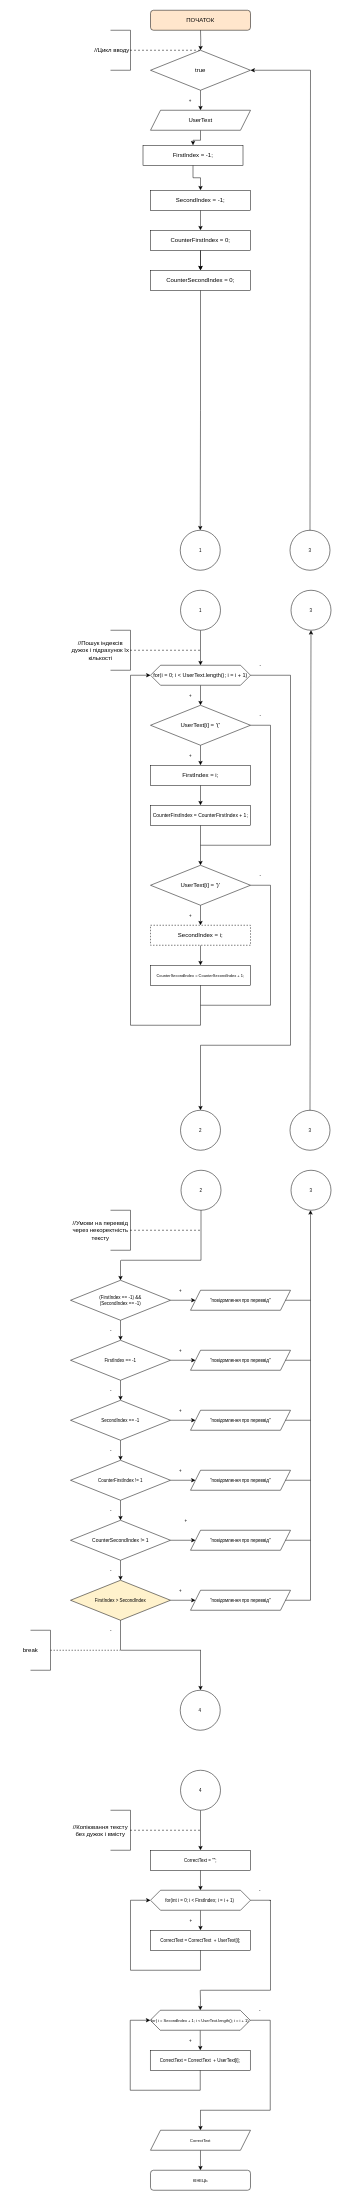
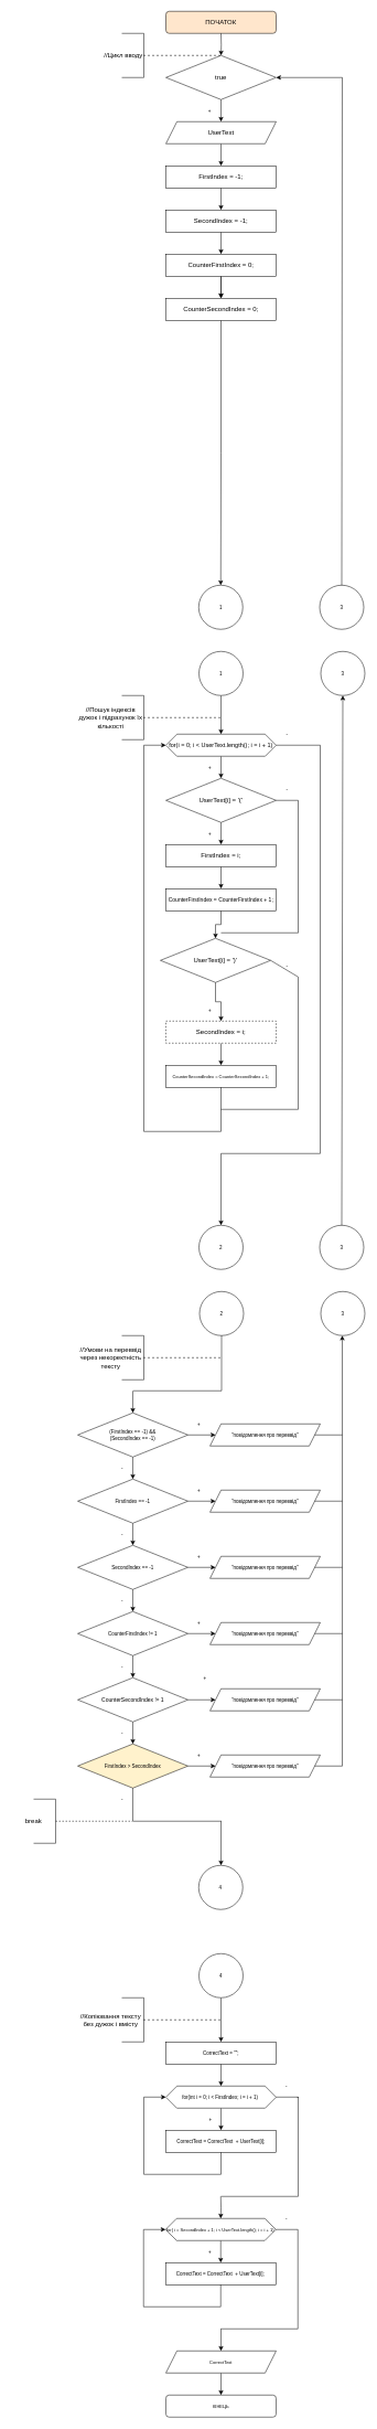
- <mxCell id="8" value="FirstIndex = -1;" style="rounded=0;whiteSpace=wrap;html=1;" parent="1" vertex="1"><mxGeometry x="285" y="290" width="200" height="40" as="geometry" /></mxCell>
+ <mxCell id="8" value="FirstIndex = -1;" style="rounded=0;whiteSpace=wrap;html=1;" parent="1" vertex="1"><mxGeometry x="300" y="300" width="200" height="40" as="geometry" /></mxCell>
- <mxCell id="25" value="&lt;span style=&quot;font-size: 12px&quot;&gt;UserText[i] = ')'&lt;/span&gt;" style="rhombus;whiteSpace=wrap;html=1;fontSize=10;" parent="1" vertex="1"><mxGeometry x="300" y="1730" width="200" height="80" as="geometry" /></mxCell>
+ <mxCell id="25" value="&lt;span style=&quot;font-size: 12px&quot;&gt;UserText[i] = ')'&lt;/span&gt;" style="rhombus;whiteSpace=wrap;html=1;fontSize=10;" parent="1" vertex="1"><mxGeometry x="290" y="1700" width="200" height="80" as="geometry" /></mxCell>
